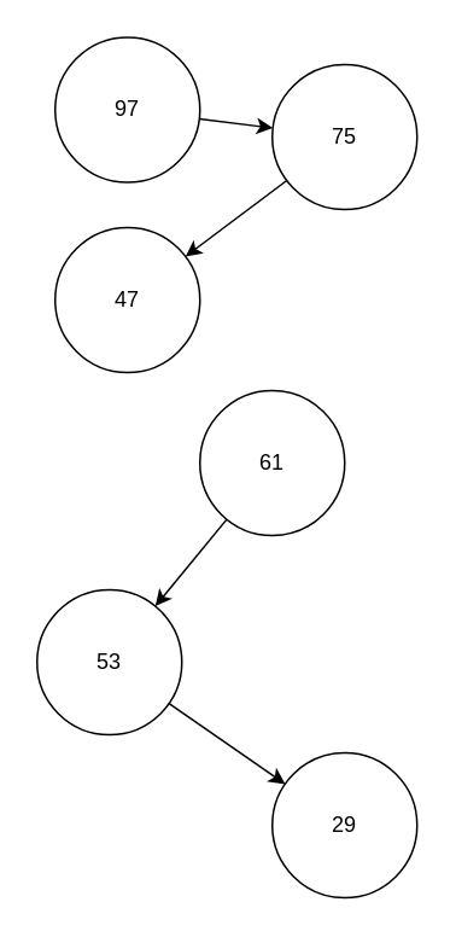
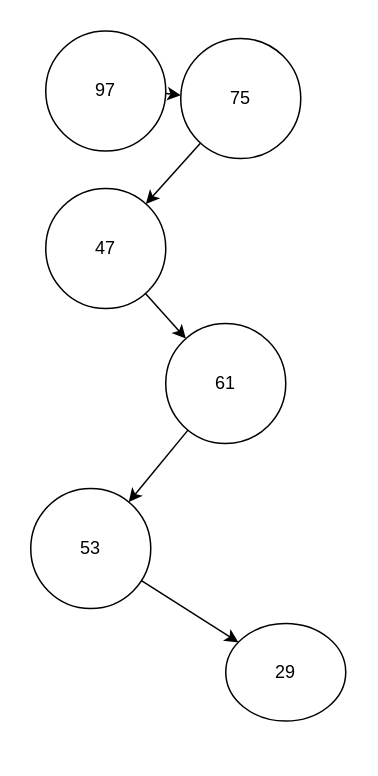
- <mxCell id="11" value="75" style="ellipse;whiteSpace=wrap;html=1;aspect=fixed;" vertex="1" parent="1"><mxGeometry x="150" y="35" width="80" height="80" as="geometry" /></mxCell>
+ <mxCell id="11" value="75" style="ellipse;whiteSpace=wrap;html=1;aspect=fixed;" vertex="1" parent="1"><mxGeometry x="120" y="25" width="80" height="80" as="geometry" /></mxCell>
+ <mxCell id="2" style="edgeStyle=none;html=1;" edge="1" parent="1" source="3" target="9"><mxGeometry relative="1" as="geometry" /></mxCell>
- <mxCell id="12" value="29" style="ellipse;whiteSpace=wrap;html=1;" vertex="1" parent="1"><mxGeometry x="150" y="415" width="80" height="80" as="geometry" /></mxCell>
+ <mxCell id="12" value="29" style="ellipse;whiteSpace=wrap;html=1;" vertex="1" parent="1"><mxGeometry x="150" y="415" width="80" height="65" as="geometry" /></mxCell>
